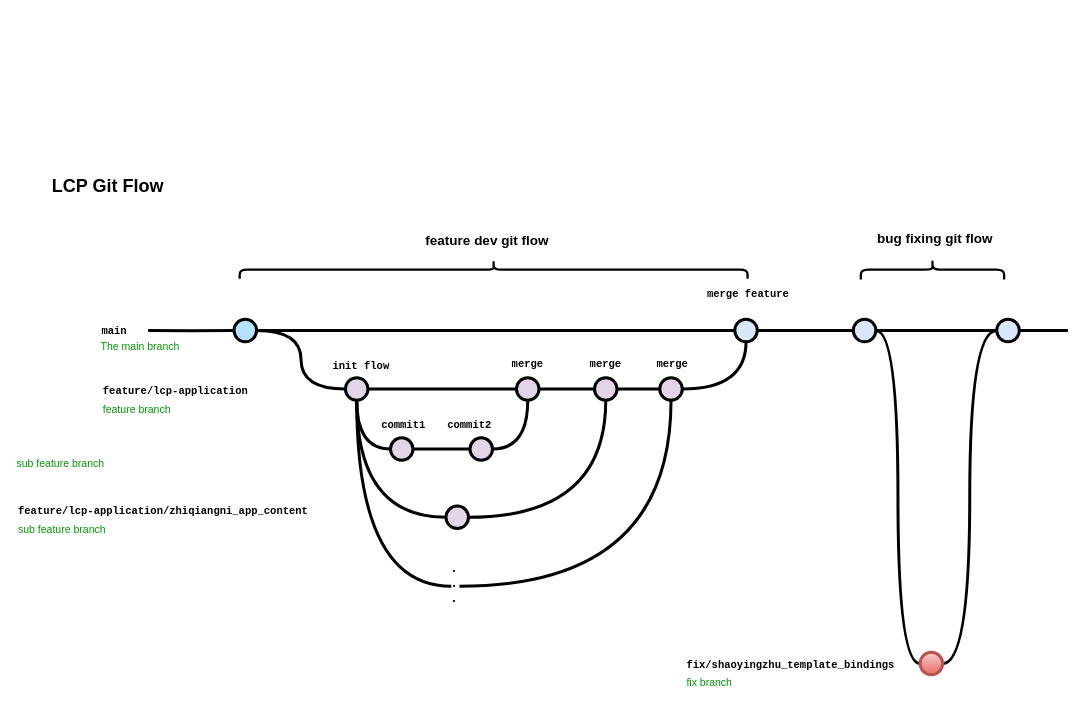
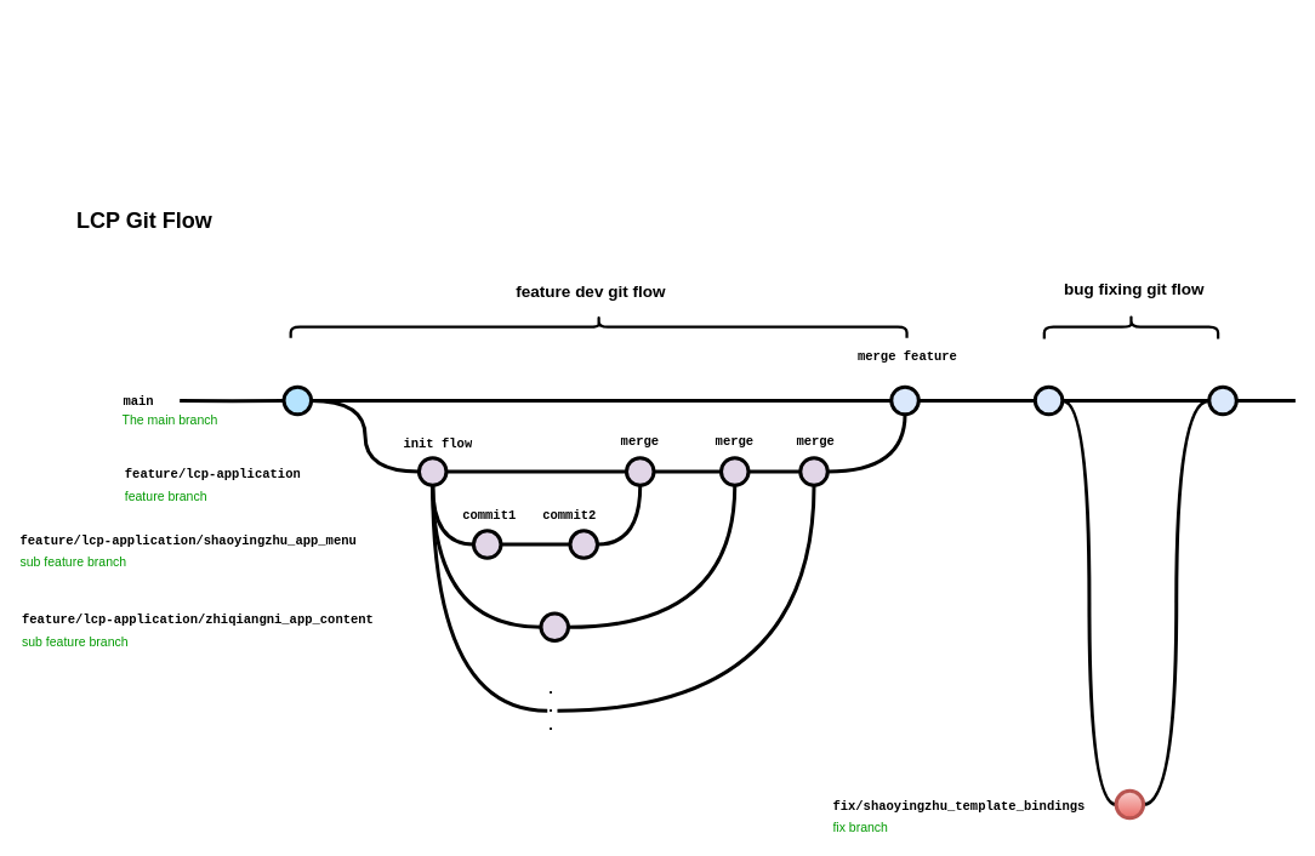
- <mxCell id="2" value="&lt;font style=&quot;font-size: 24px;&quot;&gt;LCP Git Flow&lt;/font&gt;" style="text;whiteSpace=wrap;html=1;fontStyle=1;fontSize=17;" parent="1" vertex="1"><mxGeometry x="67" y="227" width="212" height="34" as="geometry" /></mxCell>
+ <mxCell id="2" value="&lt;font style=&quot;font-size: 24px;&quot;&gt;LCP Git Flow&lt;/font&gt;" style="text;whiteSpace=wrap;html=1;fontStyle=1;fontSize=17;" parent="1" vertex="1"><mxGeometry x="82" y="222" width="212" height="34" as="geometry" /></mxCell>
+ <mxCell id="26" value="feature/lcp-application/shaoyingzhu_app_menu" style="text;html=1;strokeColor=none;fillColor=none;align=left;verticalAlign=middle;whiteSpace=wrap;overflow=hidden;fontSize=14;fontStyle=1;fontFamily=Courier New;" vertex="1" parent="1"><mxGeometry x="20.38" y="583" width="428" height="24" as="geometry" /></mxCell>
